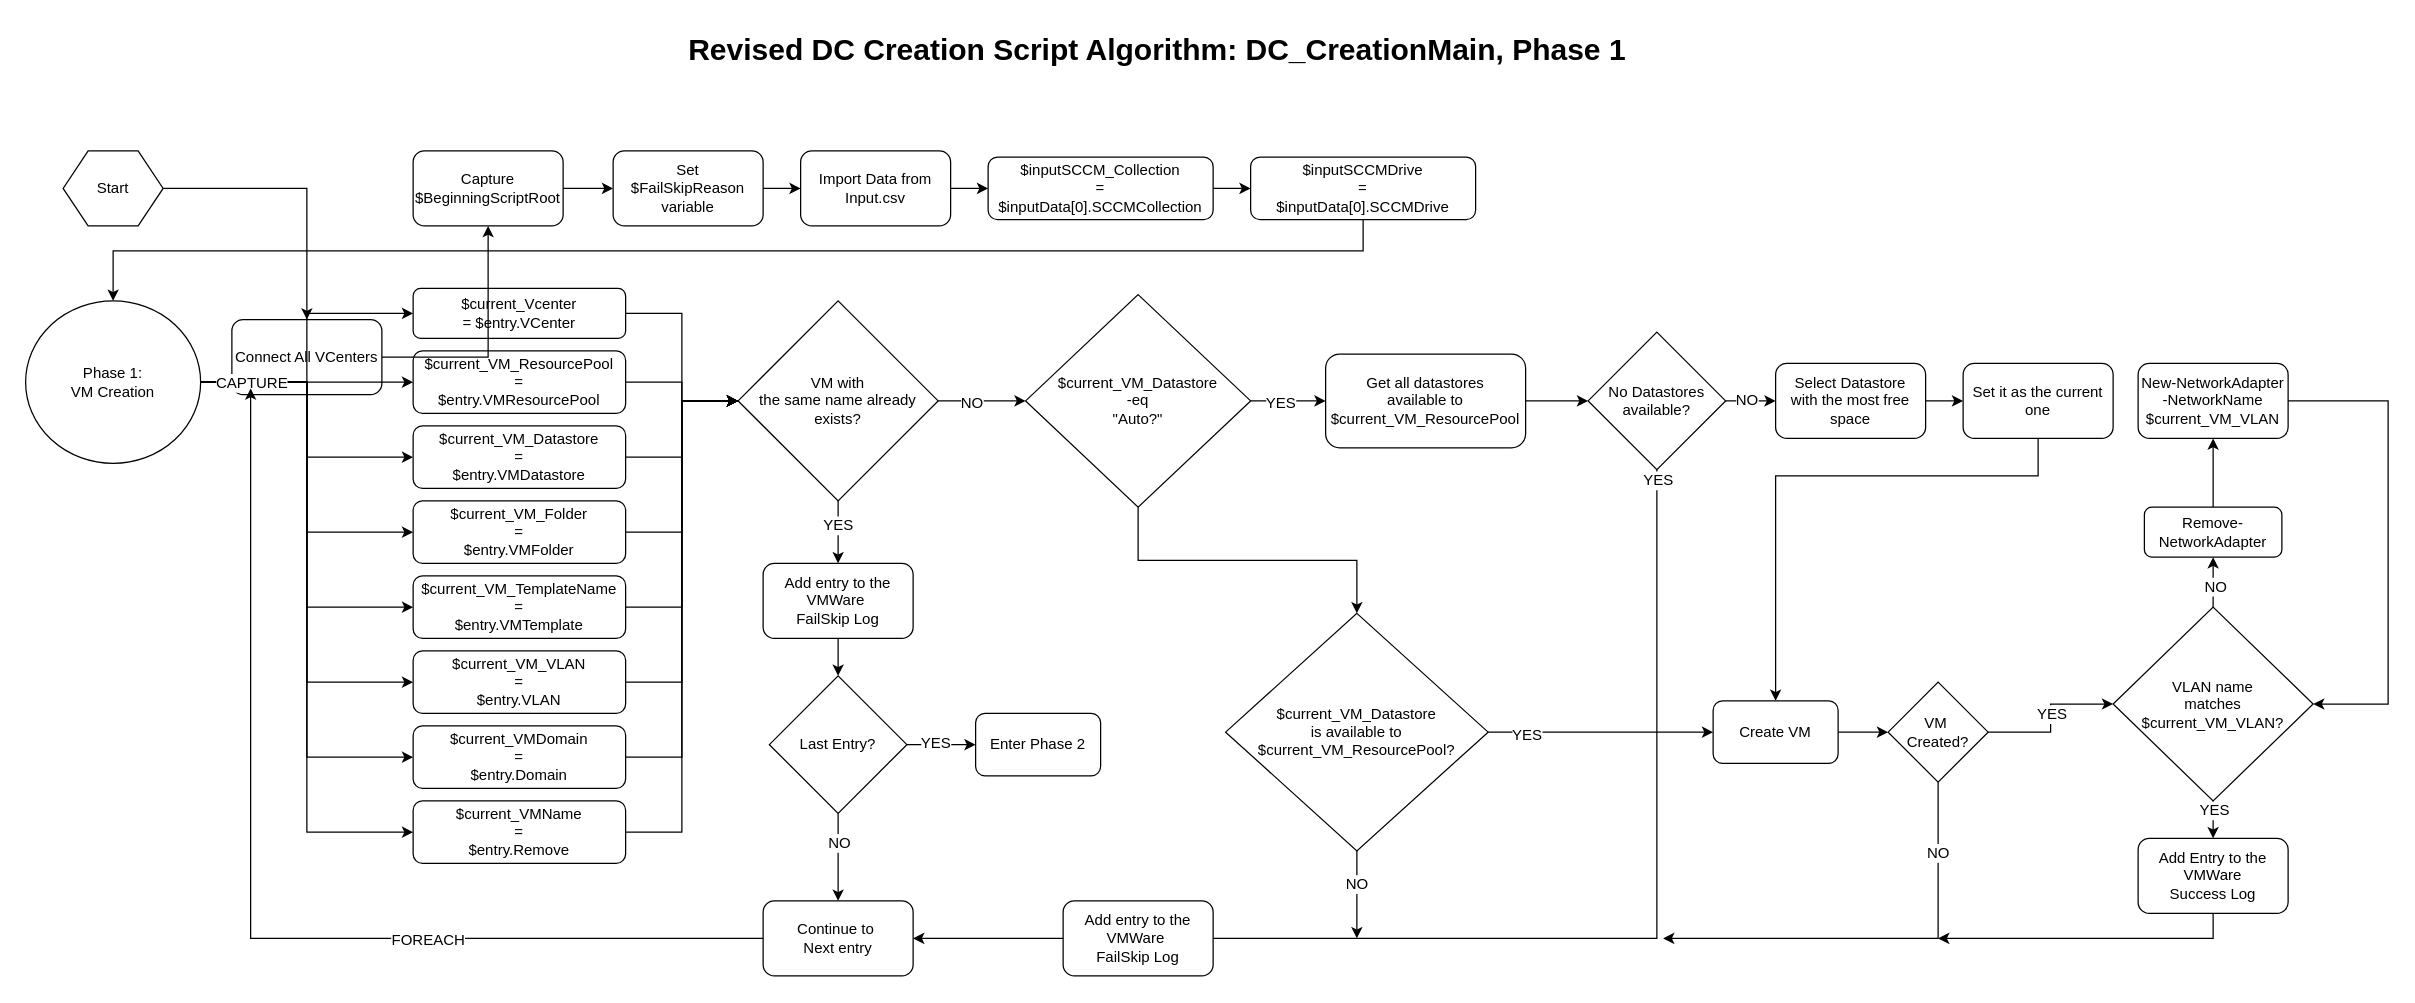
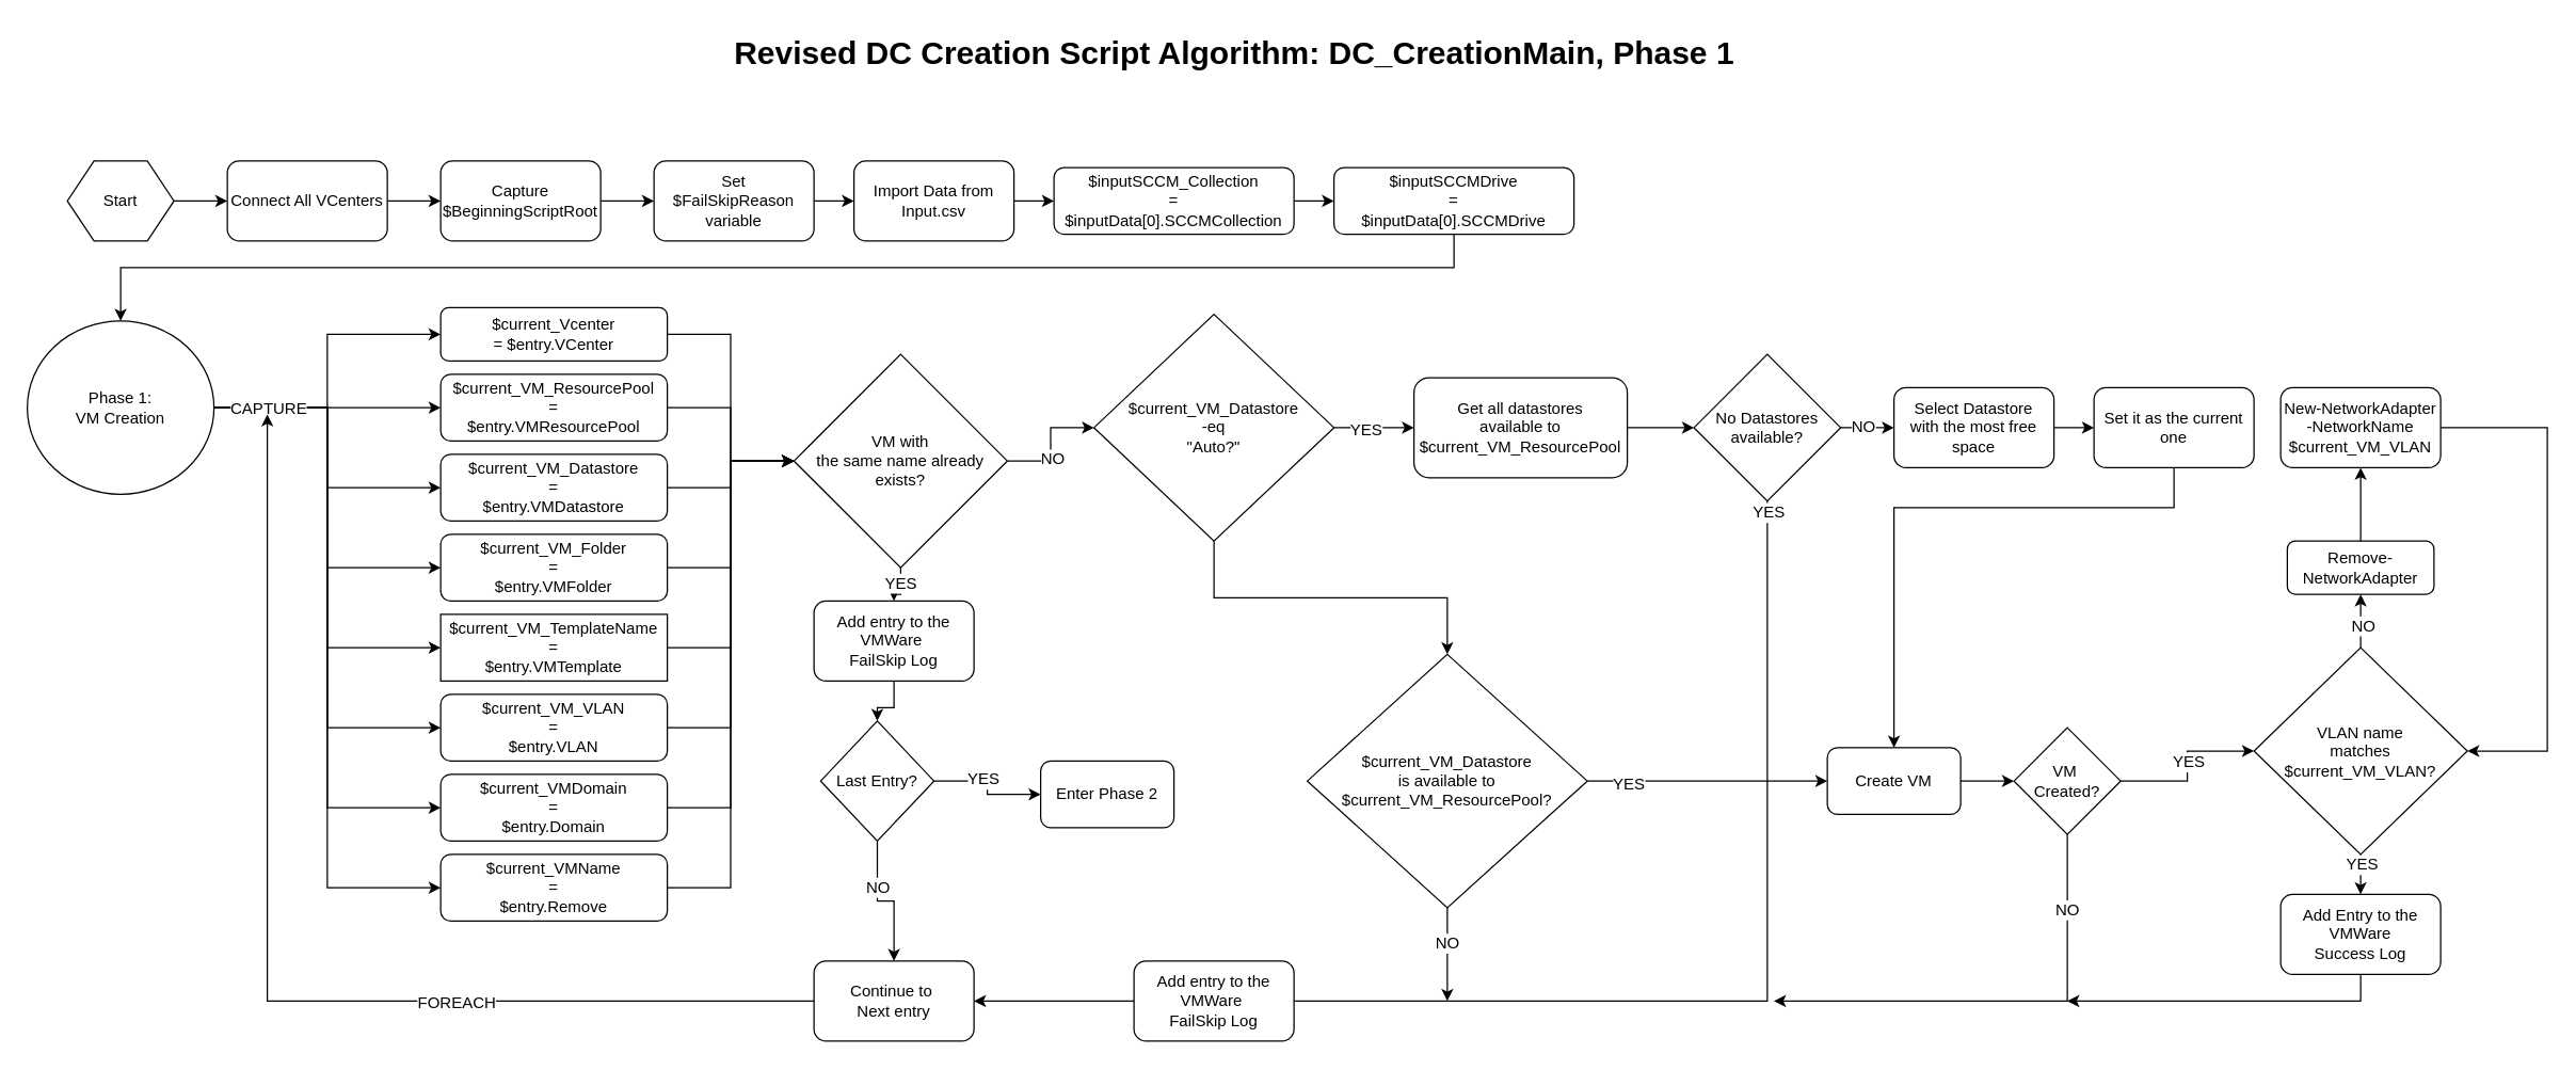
- <mxCell id="5" value="Connect All VCenters" style="rounded=1;whiteSpace=wrap;html=1;fontSize=12;fillColor=none;" vertex="1" parent="1"><mxGeometry x="185" y="255" width="120" height="60" as="geometry" /></mxCell>
+ <mxCell id="5" value="Connect All VCenters" style="rounded=1;whiteSpace=wrap;html=1;fontSize=12;fillColor=none;" vertex="1" parent="1"><mxGeometry x="170" y="120" width="120" height="60" as="geometry" /></mxCell>
- <mxCell id="46" value="VM with&lt;br&gt;the same name already exists?" style="rhombus;whiteSpace=wrap;html=1;fontSize=12;fillColor=none;" vertex="1" parent="1"><mxGeometry x="590" y="240" width="160" height="160" as="geometry" /></mxCell>
+ <mxCell id="46" value="VM with&lt;br&gt;the same name already exists?" style="rhombus;whiteSpace=wrap;html=1;fontSize=12;fillColor=none;" vertex="1" parent="1"><mxGeometry x="595" y="265" width="160" height="160" as="geometry" /></mxCell>
- <mxCell id="35" value="$current_VM_TemplateName&lt;br&gt;=&lt;br&gt;$entry.VMTemplate" style="rounded=1;whiteSpace=wrap;html=1;fontSize=12;fillColor=none;" vertex="1" parent="1"><mxGeometry x="330" y="460" width="170" height="50" as="geometry" /></mxCell>
+ <mxCell id="35" value="$current_VM_TemplateName&lt;br&gt;=&lt;br&gt;$entry.VMTemplate" style="whiteSpace=wrap;html=1;fontSize=12;fillColor=none;rounded=0;" vertex="1" parent="1"><mxGeometry x="330" y="460" width="170" height="50" as="geometry" /></mxCell>
- <mxCell id="56" value="Last Entry?" style="rhombus;whiteSpace=wrap;html=1;fontSize=12;fillColor=none;" vertex="1" parent="1"><mxGeometry x="615" y="540" width="110" height="110" as="geometry" /></mxCell>
+ <mxCell id="56" value="Last Entry?" style="rhombus;whiteSpace=wrap;html=1;fontSize=12;fillColor=none;" vertex="1" parent="1"><mxGeometry x="615" y="540" width="85" height="90" as="geometry" /></mxCell>
